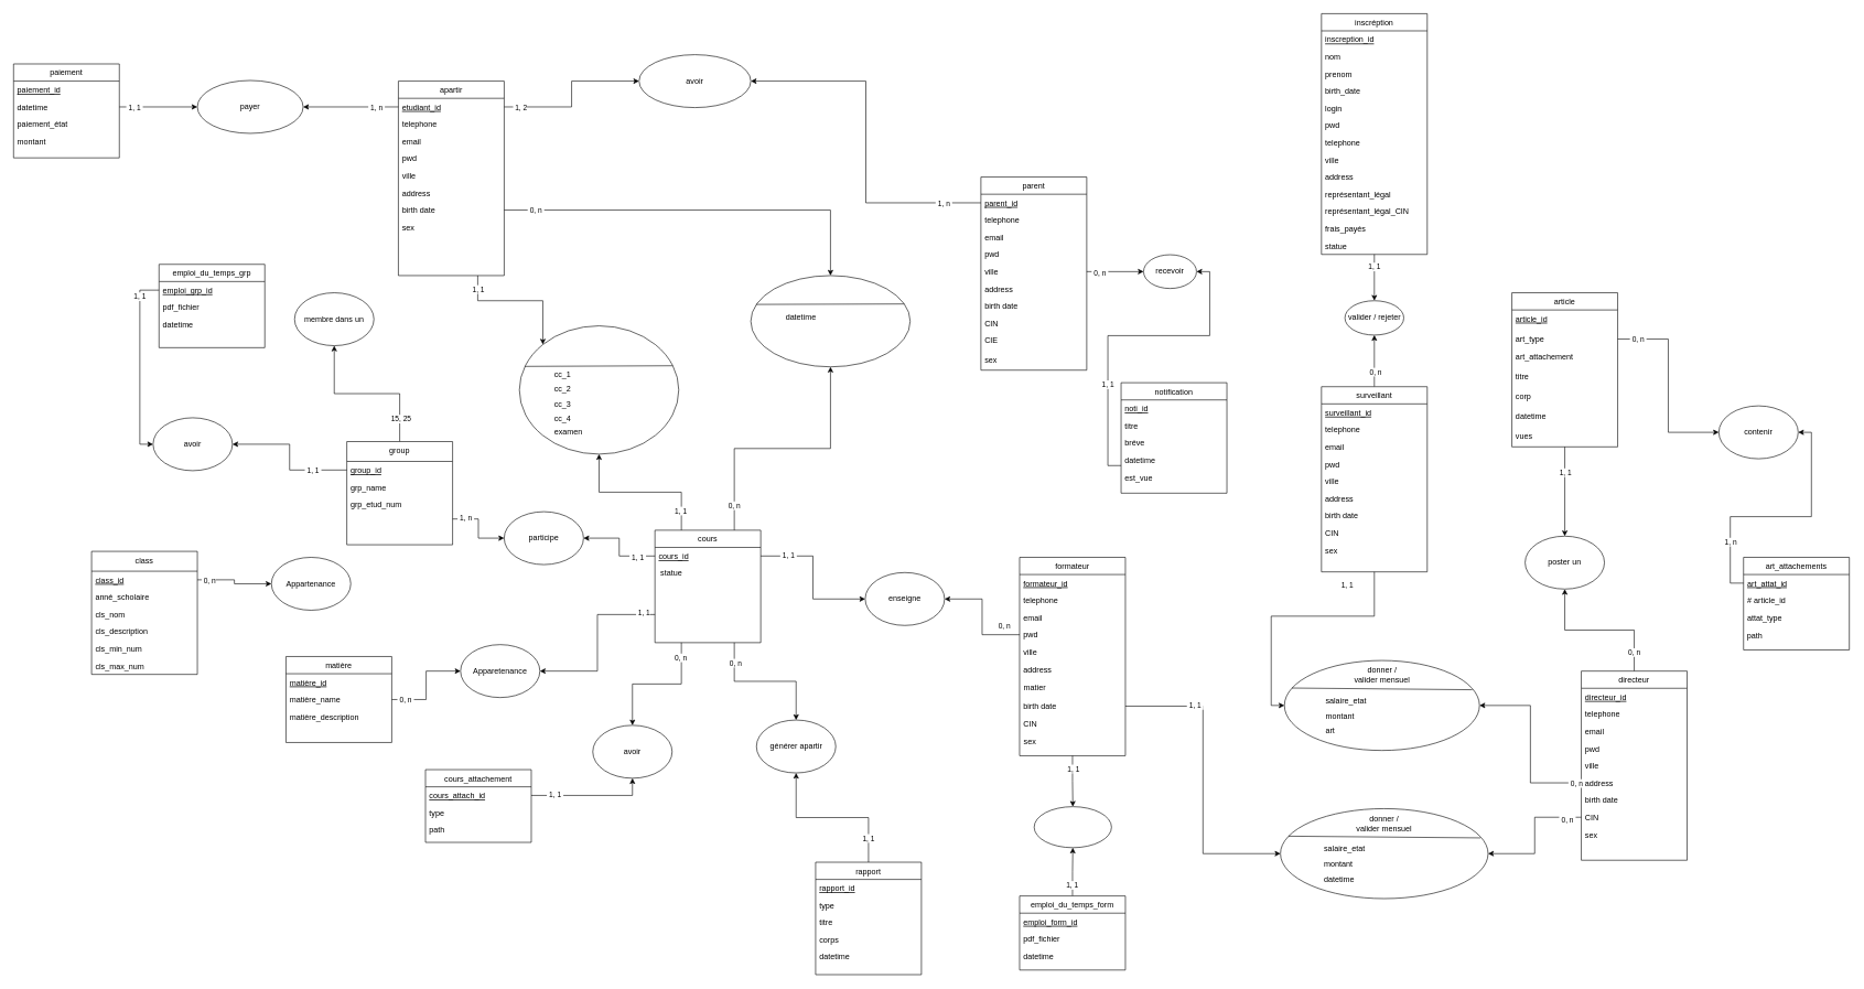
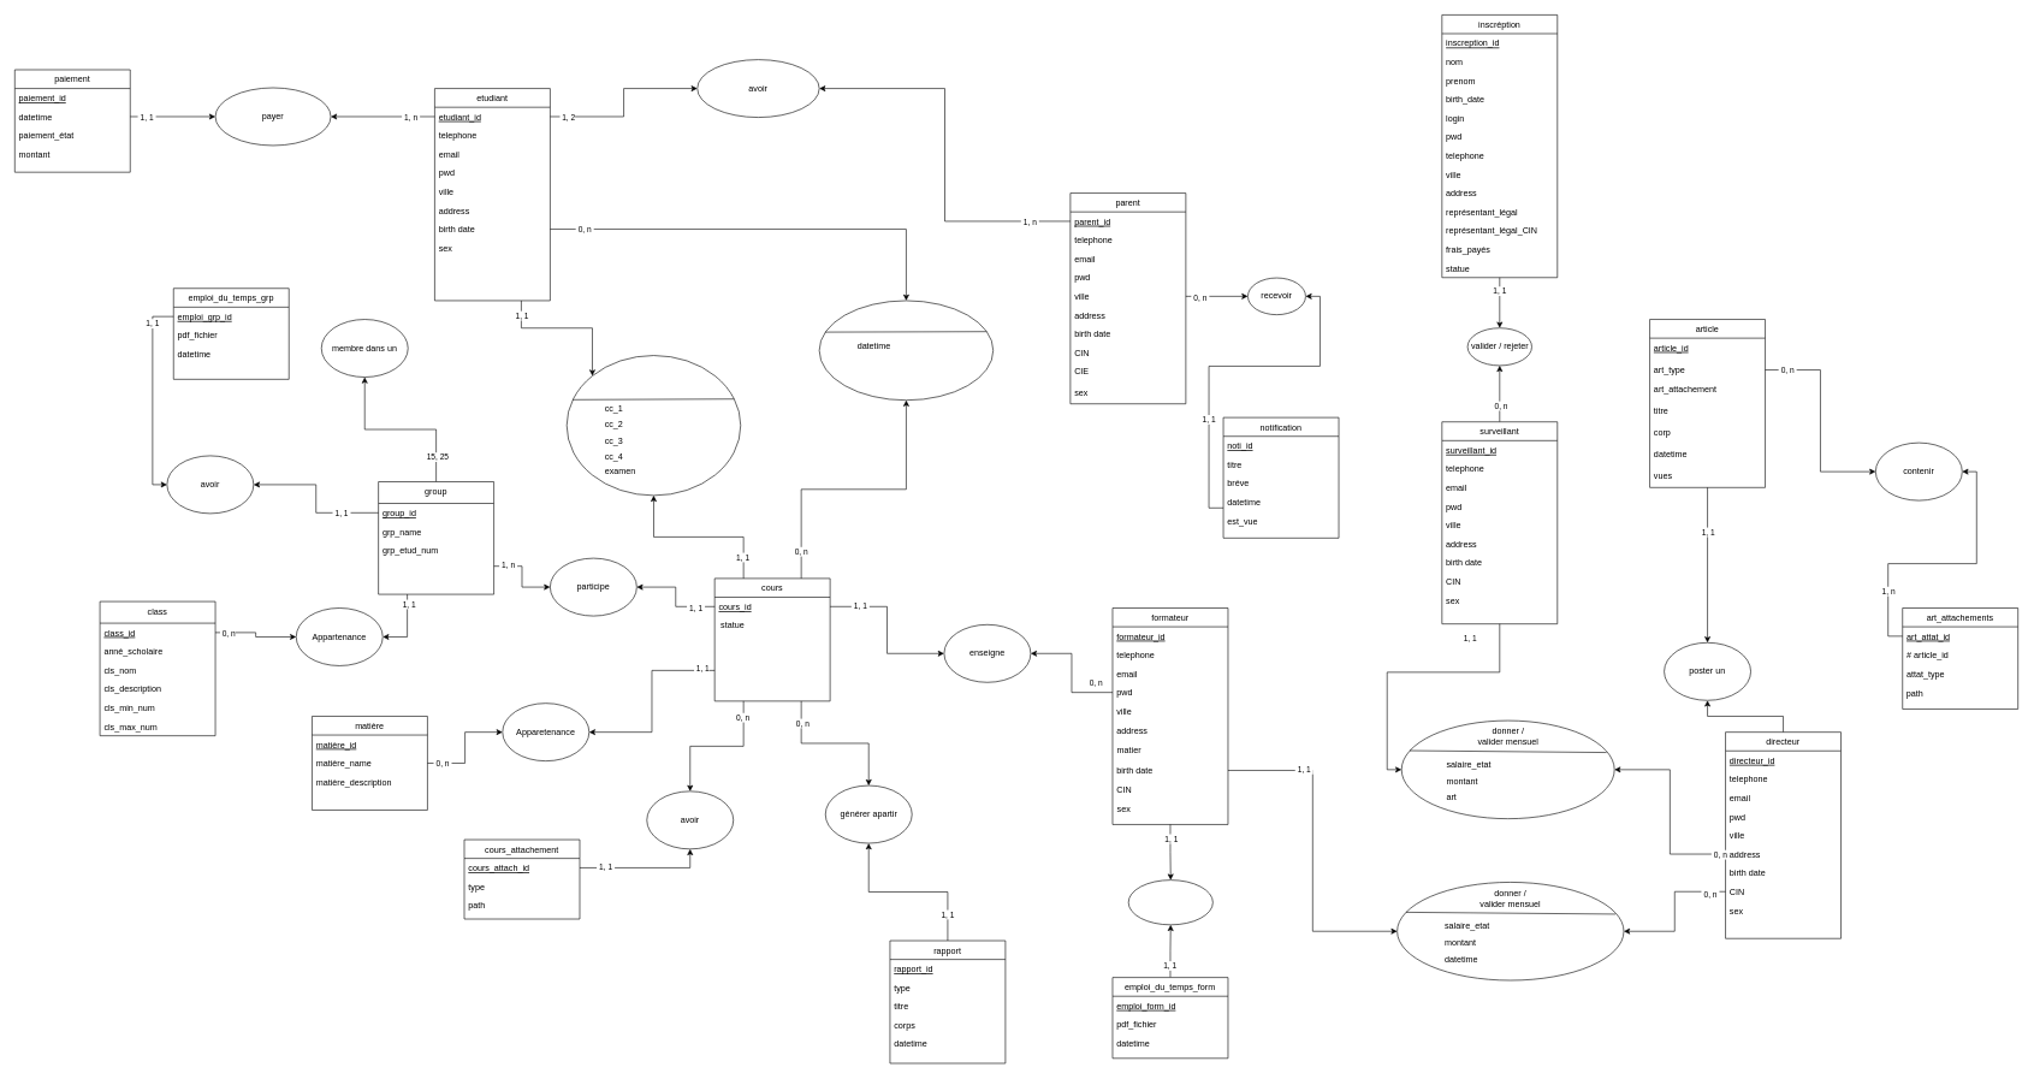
- <mxCell id="44" value="apartir" style="swimlane;fontStyle=0;align=center;verticalAlign=top;childLayout=stackLayout;horizontal=1;startSize=26;horizontalStack=0;resizeParent=1;resizeLast=0;collapsible=1;marginBottom=0;rounded=0;shadow=0;strokeWidth=1;" parent="1" vertex="1"><mxGeometry x="602" y="122" width="160" height="294" as="geometry"><mxRectangle x="550" y="140" width="160" height="26" as="alternateBounds" /></mxGeometry></mxCell>
+ <mxCell id="44" value="etudiant" style="swimlane;fontStyle=0;align=center;verticalAlign=top;childLayout=stackLayout;horizontal=1;startSize=26;horizontalStack=0;resizeParent=1;resizeLast=0;collapsible=1;marginBottom=0;rounded=0;shadow=0;strokeWidth=1;" parent="1" vertex="1"><mxGeometry x="602" y="122" width="160" height="294" as="geometry"><mxRectangle x="550" y="140" width="160" height="26" as="alternateBounds" /></mxGeometry></mxCell>
- <mxCell id="201" value="poster un" style="ellipse;whiteSpace=wrap;html=1;" parent="1" vertex="1"><mxGeometry x="2306" y="810" width="120" height="80" as="geometry" /></mxCell>
+ <mxCell id="201" value="poster un" style="ellipse;whiteSpace=wrap;html=1;" parent="1" vertex="1"><mxGeometry x="2306" y="890" width="120" height="80" as="geometry" /></mxCell>
+ <mxCell id="59" style="edgeStyle=orthogonalEdgeStyle;rounded=0;orthogonalLoop=1;jettySize=auto;html=1;exitX=0.25;exitY=1;exitDx=0;exitDy=0;entryX=1;entryY=0.5;entryDx=0;entryDy=0;" parent="1" source="63" target="168" edge="1"><mxGeometry relative="1" as="geometry" /></mxCell>
+ <mxCell id="60" value="&amp;nbsp;1, 1" style="edgeLabel;html=1;align=center;verticalAlign=middle;resizable=0;points=[];" parent="59" vertex="1" connectable="0"><mxGeometry x="-0.722" relative="1" as="geometry"><mxPoint as="offset" /></mxGeometry></mxCell>
